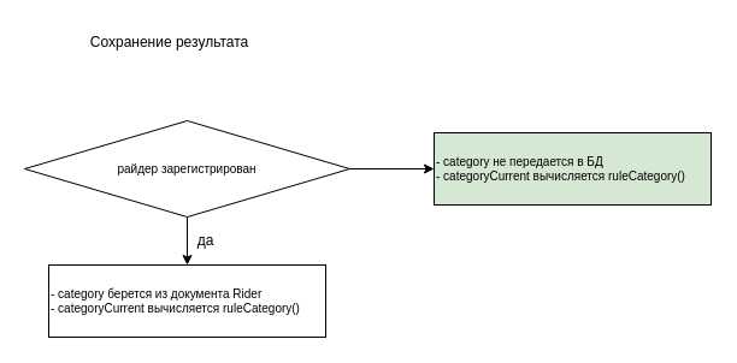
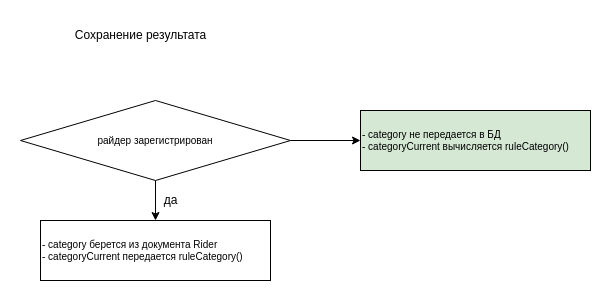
- <mxCell id="2" value="- category берется из документа Rider&lt;br style=&quot;font-size: 10px;&quot;&gt;- categoryCurrent вычисляется ruleCategory()" style="rounded=0;whiteSpace=wrap;html=1;fontSize=10;align=left;" parent="1" vertex="1"><mxGeometry x="40" y="220" width="230" height="60" as="geometry" /></mxCell>
+ <mxCell id="2" value="- category берется из документа Rider&lt;br style=&quot;font-size: 10px;&quot;&gt;- categoryCurrent передается ruleCategory()" style="rounded=0;whiteSpace=wrap;html=1;fontSize=10;align=left;" parent="1" vertex="1"><mxGeometry x="40" y="220" width="230" height="60" as="geometry" /></mxCell>
